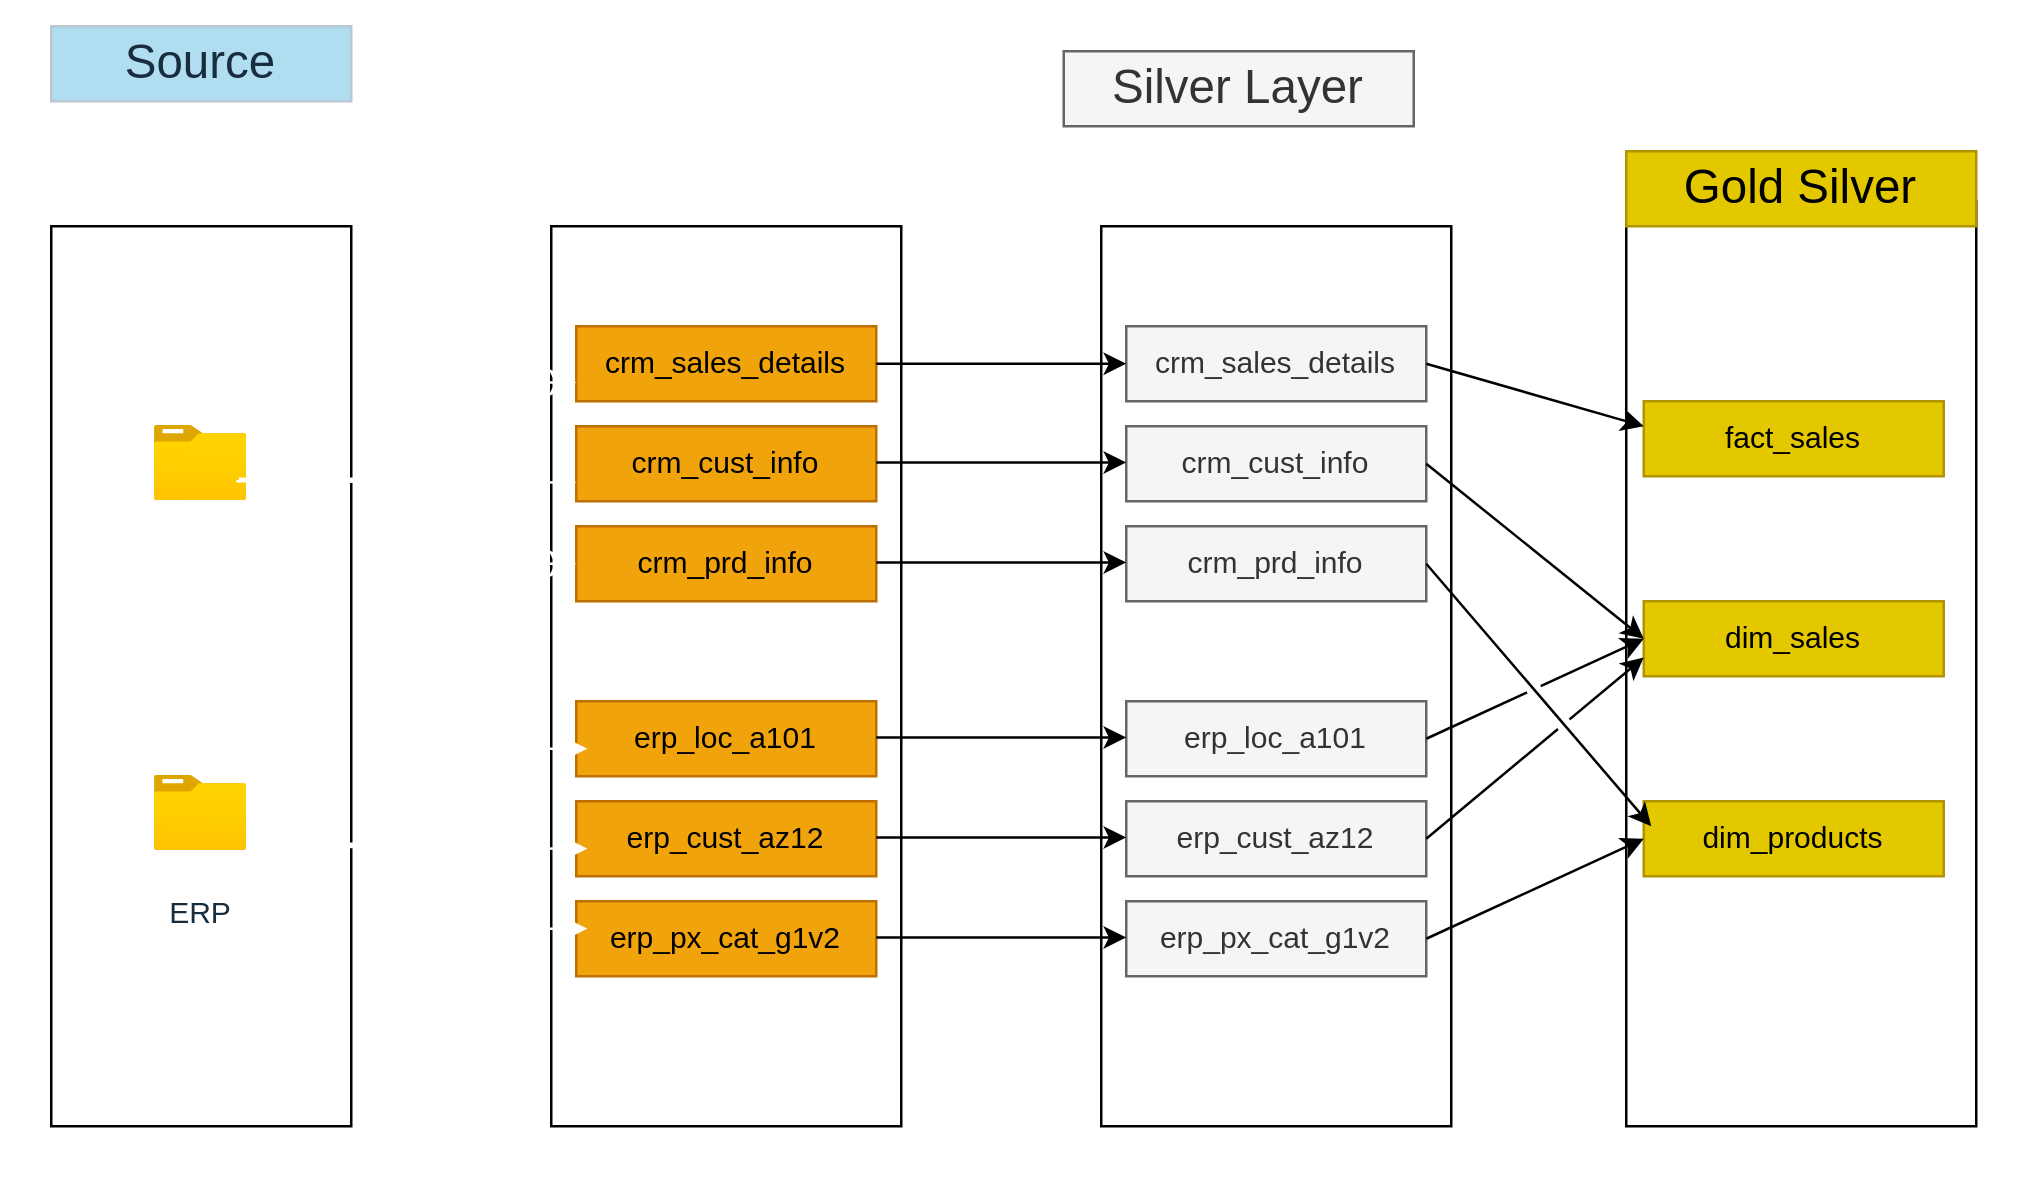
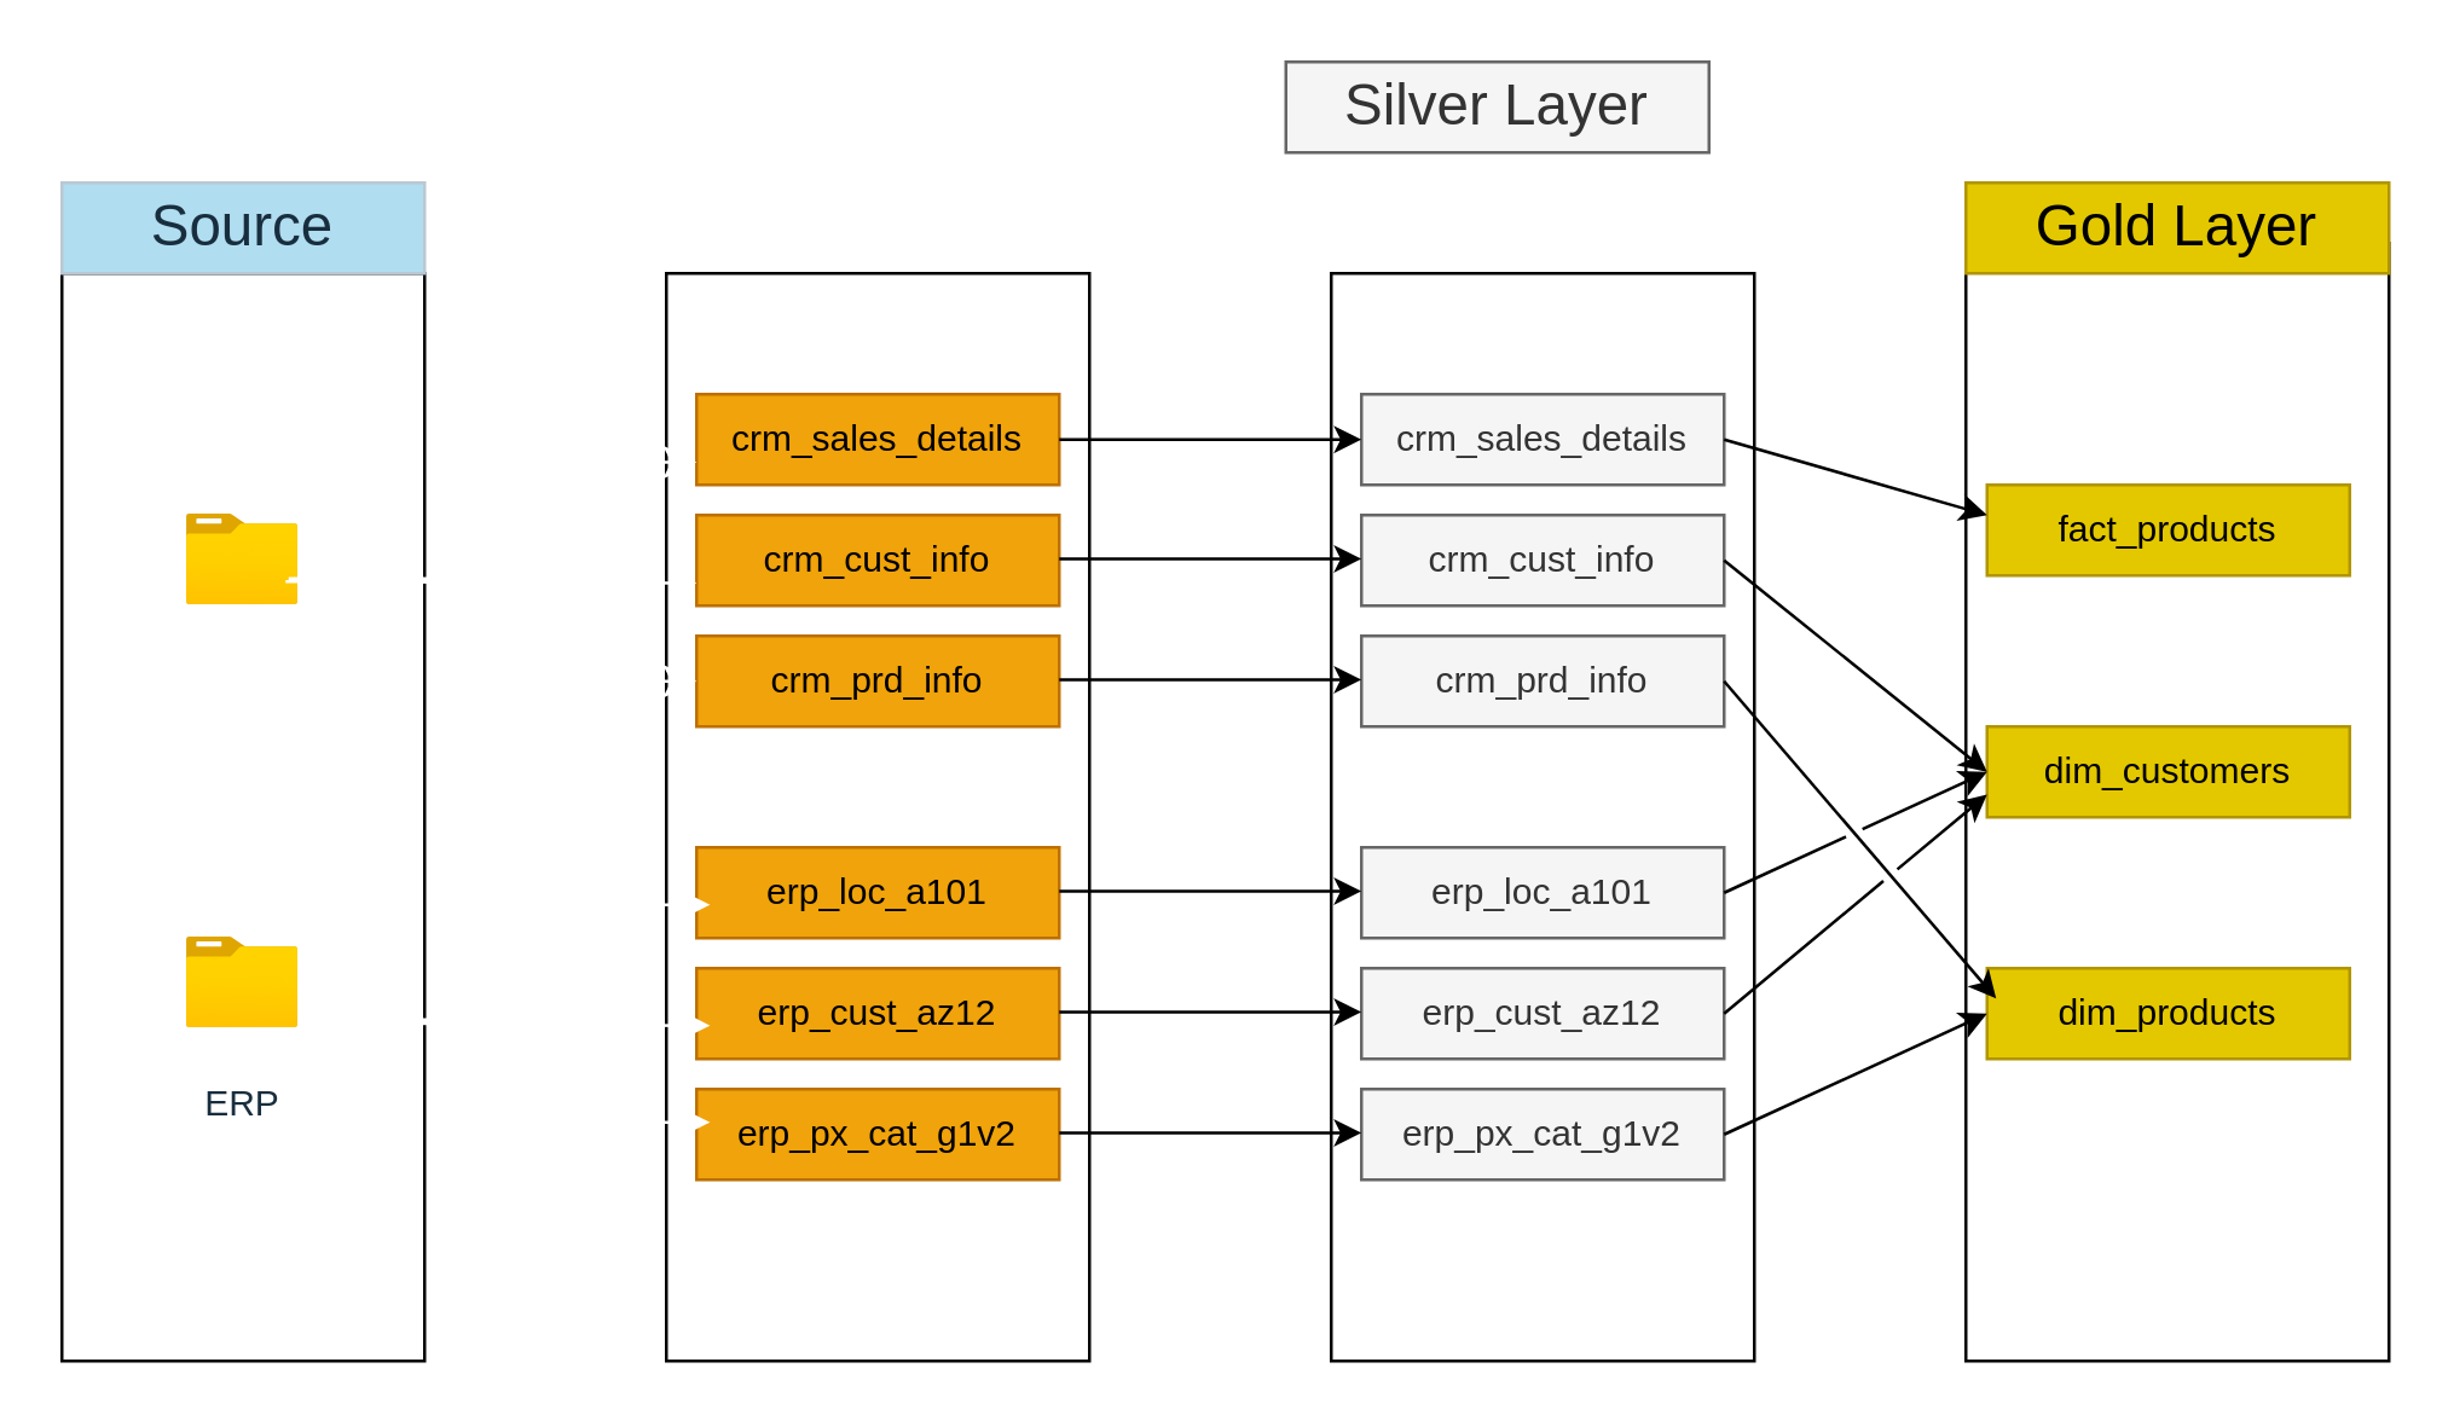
- <mxCell id="3" value="&lt;font style=&quot;font-size: 19px;&quot;&gt;Source&lt;/font&gt;" style="text;html=1;align=center;verticalAlign=middle;whiteSpace=wrap;rounded=0;fillColor=#B1DDF0;fontColor=#182E3E;strokeColor=#BAC8D3;labelBackgroundColor=none;" parent="1" vertex="1"><mxGeometry x="20" y="10" width="120" height="30" as="geometry" /></mxCell>
+ <mxCell id="3" value="&lt;font style=&quot;font-size: 19px;&quot;&gt;Source&lt;/font&gt;" style="text;html=1;align=center;verticalAlign=middle;whiteSpace=wrap;rounded=0;fillColor=#B1DDF0;fontColor=#182E3E;strokeColor=#BAC8D3;labelBackgroundColor=none;" parent="1" vertex="1"><mxGeometry x="20" y="60" width="120" height="30" as="geometry" /></mxCell>
- <mxCell id="35" value="&lt;font style=&quot;font-size: 19px;&quot;&gt;Gold Silver&lt;/font&gt;" style="text;html=1;align=center;verticalAlign=middle;whiteSpace=wrap;rounded=0;fillColor=#e3c800;strokeColor=#B09500;labelBackgroundColor=none;fontColor=#000000;" vertex="1" parent="1"><mxGeometry x="650" y="60" width="140" height="30" as="geometry" /></mxCell>
+ <mxCell id="35" value="&lt;font style=&quot;font-size: 19px;&quot;&gt;Gold Layer&lt;/font&gt;" style="text;html=1;align=center;verticalAlign=middle;whiteSpace=wrap;rounded=0;fillColor=#e3c800;strokeColor=#B09500;labelBackgroundColor=none;fontColor=#000000;" vertex="1" parent="1"><mxGeometry x="650" y="60" width="140" height="30" as="geometry" /></mxCell>
- <mxCell id="36" value="fact_sales" style="text;html=1;align=center;verticalAlign=middle;whiteSpace=wrap;rounded=0;fillColor=#e3c800;strokeColor=#B09500;labelBackgroundColor=none;fontColor=#000000;" vertex="1" parent="1"><mxGeometry x="657" y="160" width="120" height="30" as="geometry" /></mxCell>
+ <mxCell id="36" value="fact_products" style="text;html=1;align=center;verticalAlign=middle;whiteSpace=wrap;rounded=0;fillColor=#e3c800;strokeColor=#B09500;labelBackgroundColor=none;fontColor=#000000;" vertex="1" parent="1"><mxGeometry x="657" y="160" width="120" height="30" as="geometry" /></mxCell>
- <mxCell id="37" value="&lt;font&gt;dim_sales&lt;/font&gt;" style="text;html=1;align=center;verticalAlign=middle;whiteSpace=wrap;rounded=0;fillColor=#e3c800;strokeColor=#B09500;labelBackgroundColor=none;fontColor=#000000;" vertex="1" parent="1"><mxGeometry x="657" y="240" width="120" height="30" as="geometry" /></mxCell>
+ <mxCell id="37" value="&lt;font&gt;dim_customers&lt;/font&gt;" style="text;html=1;align=center;verticalAlign=middle;whiteSpace=wrap;rounded=0;fillColor=#e3c800;strokeColor=#B09500;labelBackgroundColor=none;fontColor=#000000;" vertex="1" parent="1"><mxGeometry x="657" y="240" width="120" height="30" as="geometry" /></mxCell>
